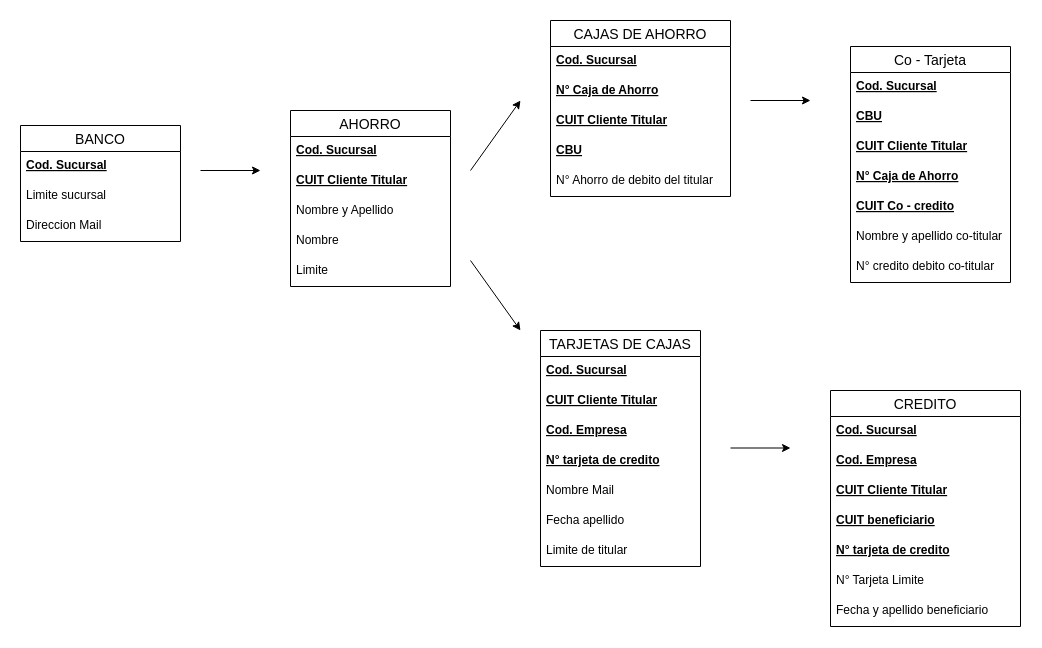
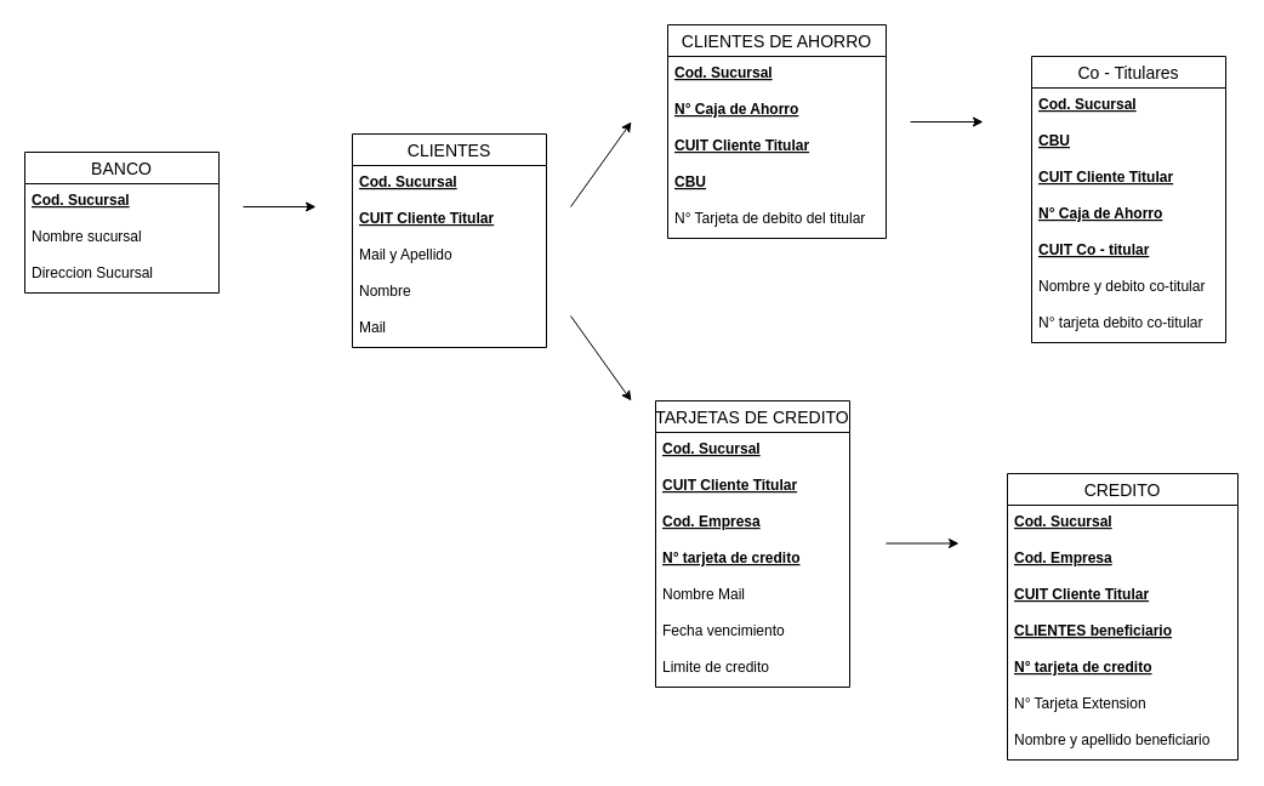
- <mxCell id="13" value="CAJAS DE AHORRO" style="swimlane;fontStyle=0;childLayout=stackLayout;horizontal=1;startSize=26;horizontalStack=0;resizeParent=1;resizeParentMax=0;resizeLast=0;collapsible=1;marginBottom=0;align=center;fontSize=14;" vertex="1" parent="1"><mxGeometry x="550" y="20" width="180" height="176" as="geometry" /></mxCell>
+ <mxCell id="13" value="CLIENTES DE AHORRO" style="swimlane;fontStyle=0;childLayout=stackLayout;horizontal=1;startSize=26;horizontalStack=0;resizeParent=1;resizeParentMax=0;resizeLast=0;collapsible=1;marginBottom=0;align=center;fontSize=14;" vertex="1" parent="1"><mxGeometry x="550" y="20" width="180" height="176" as="geometry" /></mxCell>
- <mxCell id="21" value="Co - Tarjeta" style="swimlane;fontStyle=0;childLayout=stackLayout;horizontal=1;startSize=26;horizontalStack=0;resizeParent=1;resizeParentMax=0;resizeLast=0;collapsible=1;marginBottom=0;align=center;fontSize=14;" vertex="1" parent="1"><mxGeometry x="850" y="46" width="160" height="236" as="geometry" /></mxCell>
+ <mxCell id="21" value="Co - Titulares" style="swimlane;fontStyle=0;childLayout=stackLayout;horizontal=1;startSize=26;horizontalStack=0;resizeParent=1;resizeParentMax=0;resizeLast=0;collapsible=1;marginBottom=0;align=center;fontSize=14;" vertex="1" parent="1"><mxGeometry x="850" y="46" width="160" height="236" as="geometry" /></mxCell>
- <mxCell id="6" value="AHORRO" style="swimlane;fontStyle=0;childLayout=stackLayout;horizontal=1;startSize=26;horizontalStack=0;resizeParent=1;resizeParentMax=0;resizeLast=0;collapsible=1;marginBottom=0;align=center;fontSize=14;" vertex="1" parent="1"><mxGeometry x="290" y="110" width="160" height="176" as="geometry" /></mxCell>
+ <mxCell id="6" value="CLIENTES" style="swimlane;fontStyle=0;childLayout=stackLayout;horizontal=1;startSize=26;horizontalStack=0;resizeParent=1;resizeParentMax=0;resizeLast=0;collapsible=1;marginBottom=0;align=center;fontSize=14;" vertex="1" parent="1"><mxGeometry x="290" y="110" width="160" height="176" as="geometry" /></mxCell>
- <mxCell id="18" value="N° Ahorro de debito del titular" style="text;strokeColor=none;fillColor=none;spacingLeft=4;spacingRight=4;overflow=hidden;rotatable=0;points=[[0,0.5],[1,0.5]];portConstraint=eastwest;fontSize=12;" vertex="1" parent="13"><mxGeometry y="146" width="180" height="30" as="geometry" /></mxCell>
+ <mxCell id="18" value="N° Tarjeta de debito del titular" style="text;strokeColor=none;fillColor=none;spacingLeft=4;spacingRight=4;overflow=hidden;rotatable=0;points=[[0,0.5],[1,0.5]];portConstraint=eastwest;fontSize=12;" vertex="1" parent="13"><mxGeometry y="146" width="180" height="30" as="geometry" /></mxCell>
- <mxCell id="4" value="Limite sucursal" style="text;strokeColor=none;fillColor=none;spacingLeft=4;spacingRight=4;overflow=hidden;rotatable=0;points=[[0,0.5],[1,0.5]];portConstraint=eastwest;fontSize=12;" vertex="1" parent="2"><mxGeometry y="56" width="160" height="30" as="geometry" /></mxCell>
+ <mxCell id="4" value="Nombre sucursal" style="text;strokeColor=none;fillColor=none;spacingLeft=4;spacingRight=4;overflow=hidden;rotatable=0;points=[[0,0.5],[1,0.5]];portConstraint=eastwest;fontSize=12;" vertex="1" parent="2"><mxGeometry y="56" width="160" height="30" as="geometry" /></mxCell>
- <mxCell id="26" value="CUIT Co - credito" style="text;strokeColor=none;fillColor=none;spacingLeft=4;spacingRight=4;overflow=hidden;rotatable=0;points=[[0,0.5],[1,0.5]];portConstraint=eastwest;fontSize=12;fontStyle=5" vertex="1" parent="21"><mxGeometry y="146" width="160" height="30" as="geometry" /></mxCell>
+ <mxCell id="26" value="CUIT Co - titular" style="text;strokeColor=none;fillColor=none;spacingLeft=4;spacingRight=4;overflow=hidden;rotatable=0;points=[[0,0.5],[1,0.5]];portConstraint=eastwest;fontSize=12;fontStyle=5" vertex="1" parent="21"><mxGeometry y="146" width="160" height="30" as="geometry" /></mxCell>
- <mxCell id="9" value="Nombre y Apellido" style="text;strokeColor=none;fillColor=none;spacingLeft=4;spacingRight=4;overflow=hidden;rotatable=0;points=[[0,0.5],[1,0.5]];portConstraint=eastwest;fontSize=12;" vertex="1" parent="6"><mxGeometry y="86" width="160" height="30" as="geometry" /></mxCell>
+ <mxCell id="9" value="Mail y Apellido" style="text;strokeColor=none;fillColor=none;spacingLeft=4;spacingRight=4;overflow=hidden;rotatable=0;points=[[0,0.5],[1,0.5]];portConstraint=eastwest;fontSize=12;" vertex="1" parent="6"><mxGeometry y="86" width="160" height="30" as="geometry" /></mxCell>
- <mxCell id="5" value="Direccion Mail" style="text;strokeColor=none;fillColor=none;spacingLeft=4;spacingRight=4;overflow=hidden;rotatable=0;points=[[0,0.5],[1,0.5]];portConstraint=eastwest;fontSize=12;" vertex="1" parent="2"><mxGeometry y="86" width="160" height="30" as="geometry" /></mxCell>
+ <mxCell id="5" value="Direccion Sucursal" style="text;strokeColor=none;fillColor=none;spacingLeft=4;spacingRight=4;overflow=hidden;rotatable=0;points=[[0,0.5],[1,0.5]];portConstraint=eastwest;fontSize=12;" vertex="1" parent="2"><mxGeometry y="86" width="160" height="30" as="geometry" /></mxCell>
- <mxCell id="27" value="Nombre y apellido co-titular" style="text;strokeColor=none;fillColor=none;spacingLeft=4;spacingRight=4;overflow=hidden;rotatable=0;points=[[0,0.5],[1,0.5]];portConstraint=eastwest;fontSize=12;" vertex="1" parent="21"><mxGeometry y="176" width="160" height="30" as="geometry" /></mxCell>
+ <mxCell id="27" value="Nombre y debito co-titular" style="text;strokeColor=none;fillColor=none;spacingLeft=4;spacingRight=4;overflow=hidden;rotatable=0;points=[[0,0.5],[1,0.5]];portConstraint=eastwest;fontSize=12;" vertex="1" parent="21"><mxGeometry y="176" width="160" height="30" as="geometry" /></mxCell>
- <mxCell id="28" value="N° credito debito co-titular" style="text;strokeColor=none;fillColor=none;spacingLeft=4;spacingRight=4;overflow=hidden;rotatable=0;points=[[0,0.5],[1,0.5]];portConstraint=eastwest;fontSize=12;" vertex="1" parent="21"><mxGeometry y="206" width="160" height="30" as="geometry" /></mxCell>
+ <mxCell id="28" value="N° tarjeta debito co-titular" style="text;strokeColor=none;fillColor=none;spacingLeft=4;spacingRight=4;overflow=hidden;rotatable=0;points=[[0,0.5],[1,0.5]];portConstraint=eastwest;fontSize=12;" vertex="1" parent="21"><mxGeometry y="206" width="160" height="30" as="geometry" /></mxCell>
- <mxCell id="11" value="Limite" style="text;strokeColor=none;fillColor=none;spacingLeft=4;spacingRight=4;overflow=hidden;rotatable=0;points=[[0,0.5],[1,0.5]];portConstraint=eastwest;fontSize=12;" vertex="1" parent="6"><mxGeometry y="146" width="160" height="30" as="geometry" /></mxCell>
+ <mxCell id="11" value="Mail" style="text;strokeColor=none;fillColor=none;spacingLeft=4;spacingRight=4;overflow=hidden;rotatable=0;points=[[0,0.5],[1,0.5]];portConstraint=eastwest;fontSize=12;" vertex="1" parent="6"><mxGeometry y="146" width="160" height="30" as="geometry" /></mxCell>
- <mxCell id="30" value="TARJETAS DE CAJAS" style="swimlane;fontStyle=0;childLayout=stackLayout;horizontal=1;startSize=26;horizontalStack=0;resizeParent=1;resizeParentMax=0;resizeLast=0;collapsible=1;marginBottom=0;align=center;fontSize=14;" vertex="1" parent="1"><mxGeometry x="540" y="330" width="160" height="236" as="geometry" /></mxCell>
+ <mxCell id="30" value="TARJETAS DE CREDITO" style="swimlane;fontStyle=0;childLayout=stackLayout;horizontal=1;startSize=26;horizontalStack=0;resizeParent=1;resizeParentMax=0;resizeLast=0;collapsible=1;marginBottom=0;align=center;fontSize=14;" vertex="1" parent="1"><mxGeometry x="540" y="330" width="160" height="236" as="geometry" /></mxCell>
- <mxCell id="36" value="Fecha apellido" style="text;strokeColor=none;fillColor=none;spacingLeft=4;spacingRight=4;overflow=hidden;rotatable=0;points=[[0,0.5],[1,0.5]];portConstraint=eastwest;fontSize=12;" vertex="1" parent="30"><mxGeometry y="176" width="160" height="30" as="geometry" /></mxCell>
+ <mxCell id="36" value="Fecha vencimiento" style="text;strokeColor=none;fillColor=none;spacingLeft=4;spacingRight=4;overflow=hidden;rotatable=0;points=[[0,0.5],[1,0.5]];portConstraint=eastwest;fontSize=12;" vertex="1" parent="30"><mxGeometry y="176" width="160" height="30" as="geometry" /></mxCell>
- <mxCell id="43" value="CUIT beneficiario" style="text;strokeColor=none;fillColor=none;spacingLeft=4;spacingRight=4;overflow=hidden;rotatable=0;points=[[0,0.5],[1,0.5]];portConstraint=eastwest;fontSize=12;fontStyle=5" vertex="1" parent="39"><mxGeometry y="116" width="190" height="30" as="geometry" /></mxCell>
+ <mxCell id="43" value="CLIENTES beneficiario" style="text;strokeColor=none;fillColor=none;spacingLeft=4;spacingRight=4;overflow=hidden;rotatable=0;points=[[0,0.5],[1,0.5]];portConstraint=eastwest;fontSize=12;fontStyle=5" vertex="1" parent="39"><mxGeometry y="116" width="190" height="30" as="geometry" /></mxCell>
- <mxCell id="37" value="Limite de titular&#10;" style="text;strokeColor=none;fillColor=none;spacingLeft=4;spacingRight=4;overflow=hidden;rotatable=0;points=[[0,0.5],[1,0.5]];portConstraint=eastwest;fontSize=12;" vertex="1" parent="30"><mxGeometry y="206" width="160" height="30" as="geometry" /></mxCell>
+ <mxCell id="37" value="Limite de credito&#10;" style="text;strokeColor=none;fillColor=none;spacingLeft=4;spacingRight=4;overflow=hidden;rotatable=0;points=[[0,0.5],[1,0.5]];portConstraint=eastwest;fontSize=12;" vertex="1" parent="30"><mxGeometry y="206" width="160" height="30" as="geometry" /></mxCell>
- <mxCell id="45" value="N° Tarjeta Limite" style="text;strokeColor=none;fillColor=none;spacingLeft=4;spacingRight=4;overflow=hidden;rotatable=0;points=[[0,0.5],[1,0.5]];portConstraint=eastwest;fontSize=12;" vertex="1" parent="39"><mxGeometry y="176" width="190" height="30" as="geometry" /></mxCell>
+ <mxCell id="45" value="N° Tarjeta Extension" style="text;strokeColor=none;fillColor=none;spacingLeft=4;spacingRight=4;overflow=hidden;rotatable=0;points=[[0,0.5],[1,0.5]];portConstraint=eastwest;fontSize=12;" vertex="1" parent="39"><mxGeometry y="176" width="190" height="30" as="geometry" /></mxCell>
- <mxCell id="46" value="Fecha y apellido beneficiario" style="text;strokeColor=none;fillColor=none;spacingLeft=4;spacingRight=4;overflow=hidden;rotatable=0;points=[[0,0.5],[1,0.5]];portConstraint=eastwest;fontSize=12;" vertex="1" parent="39"><mxGeometry y="206" width="190" height="30" as="geometry" /></mxCell>
+ <mxCell id="46" value="Nombre y apellido beneficiario" style="text;strokeColor=none;fillColor=none;spacingLeft=4;spacingRight=4;overflow=hidden;rotatable=0;points=[[0,0.5],[1,0.5]];portConstraint=eastwest;fontSize=12;" vertex="1" parent="39"><mxGeometry y="206" width="190" height="30" as="geometry" /></mxCell>
